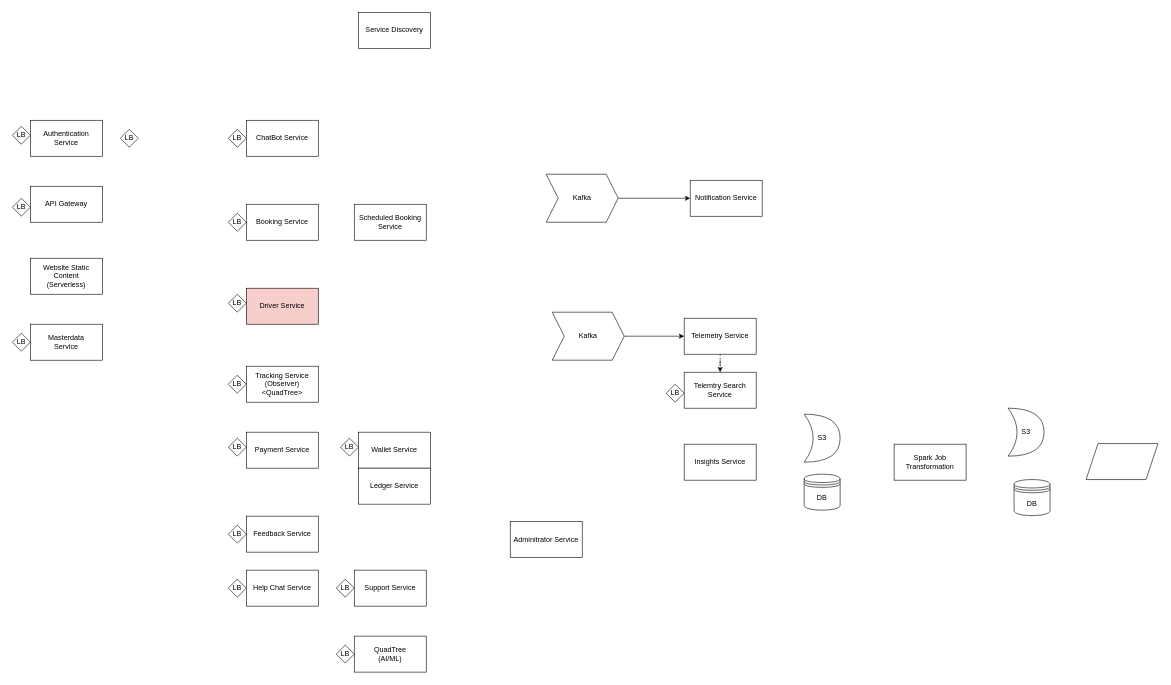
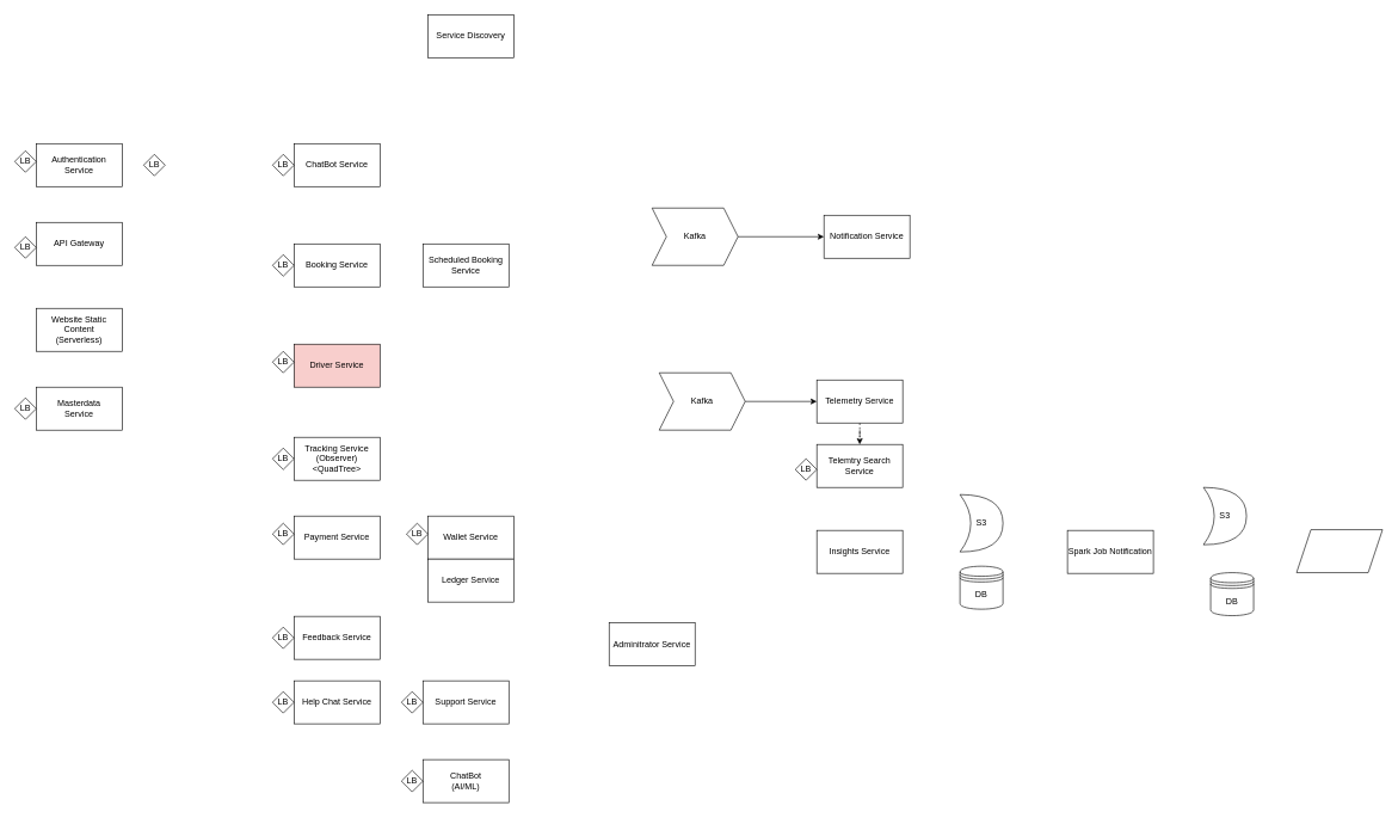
- <mxCell id="31" value="Spark Job Transformation" style="rounded=0;whiteSpace=wrap;html=1;" parent="1" vertex="1"><mxGeometry x="1490" y="740" width="120" height="60" as="geometry" /></mxCell>
+ <mxCell id="31" value="Spark Job Notification" style="rounded=0;whiteSpace=wrap;html=1;" parent="1" vertex="1"><mxGeometry x="1490" y="740" width="120" height="60" as="geometry" /></mxCell>
- <mxCell id="26" value="&lt;div&gt;QuadTree&lt;/div&gt;&lt;div&gt;(AI/ML)&lt;br&gt; &lt;/div&gt;" style="rounded=0;whiteSpace=wrap;html=1;sketch=0;" parent="1" vertex="1"><mxGeometry x="590" y="1060" width="120" height="60" as="geometry" /></mxCell>
+ <mxCell id="26" value="&lt;div&gt;ChatBot&lt;/div&gt;&lt;div&gt;(AI/ML)&lt;br&gt; &lt;/div&gt;" style="rounded=0;whiteSpace=wrap;html=1;sketch=0;" parent="1" vertex="1"><mxGeometry x="590" y="1060" width="120" height="60" as="geometry" /></mxCell>
